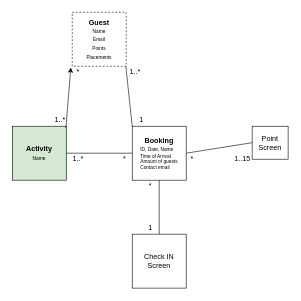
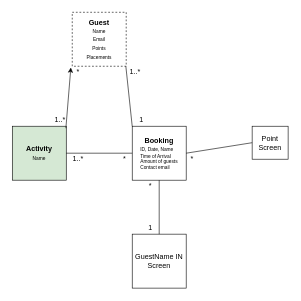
- <mxCell id="18" value="1..15" style="text;html=1;strokeColor=none;fillColor=none;align=center;verticalAlign=middle;whiteSpace=wrap;rounded=0;" vertex="1" parent="1"><mxGeometry x="394" y="255" width="20" height="20" as="geometry" /></mxCell>
- <mxCell id="2" value="Check IN&lt;br&gt;Screen&lt;br&gt;" style="rounded=0;whiteSpace=wrap;html=1;" parent="1" vertex="1"><mxGeometry x="220" y="390" width="90" height="90" as="geometry" /></mxCell>
+ <mxCell id="2" value="GuestName IN&lt;br&gt;Screen&lt;br&gt;" style="rounded=0;whiteSpace=wrap;html=1;" parent="1" vertex="1"><mxGeometry x="220" y="390" width="90" height="90" as="geometry" /></mxCell>
